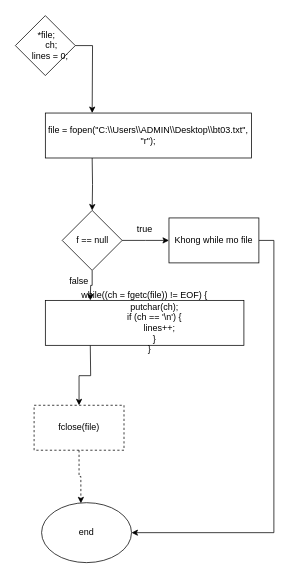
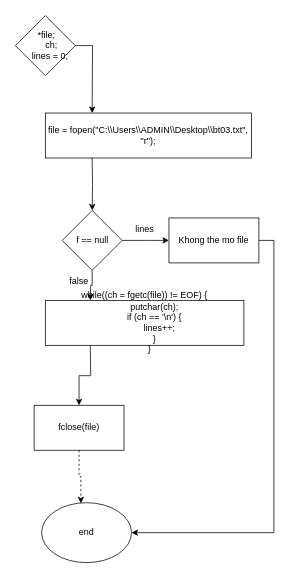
- <mxCell id="9" value="true" style="text;html=1;strokeColor=none;fillColor=none;align=center;verticalAlign=middle;whiteSpace=wrap;rounded=0;" parent="1" vertex="1"><mxGeometry x="163" y="290" width="60" height="30" as="geometry" /></mxCell>
+ <mxCell id="9" value="lines" style="text;html=1;strokeColor=none;fillColor=none;align=center;verticalAlign=middle;whiteSpace=wrap;rounded=0;" parent="1" vertex="1"><mxGeometry x="163" y="290" width="60" height="30" as="geometry" /></mxCell>
- <mxCell id="14" value="Khong while mo file" style="rounded=0;whiteSpace=wrap;html=1;" vertex="1" parent="1"><mxGeometry x="225" y="290" width="120" height="60" as="geometry" /></mxCell>
+ <mxCell id="14" value="Khong the mo file" style="rounded=0;whiteSpace=wrap;html=1;" vertex="1" parent="1"><mxGeometry x="225" y="290" width="120" height="60" as="geometry" /></mxCell>
- <mxCell id="11" value="fclose(file)" style="whiteSpace=wrap;html=1;rounded=0;dashed=1;" parent="1" vertex="1"><mxGeometry x="45" y="540" width="120" height="60" as="geometry" /></mxCell>
+ <mxCell id="11" value="fclose(file)" style="whiteSpace=wrap;html=1;rounded=0;" parent="1" vertex="1"><mxGeometry x="45" y="540" width="120" height="60" as="geometry" /></mxCell>
